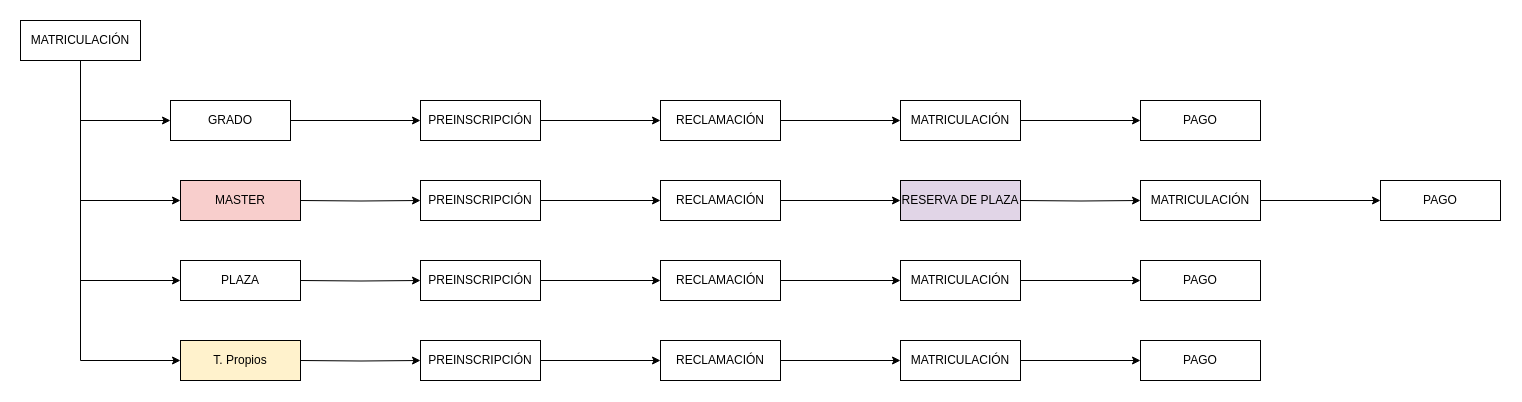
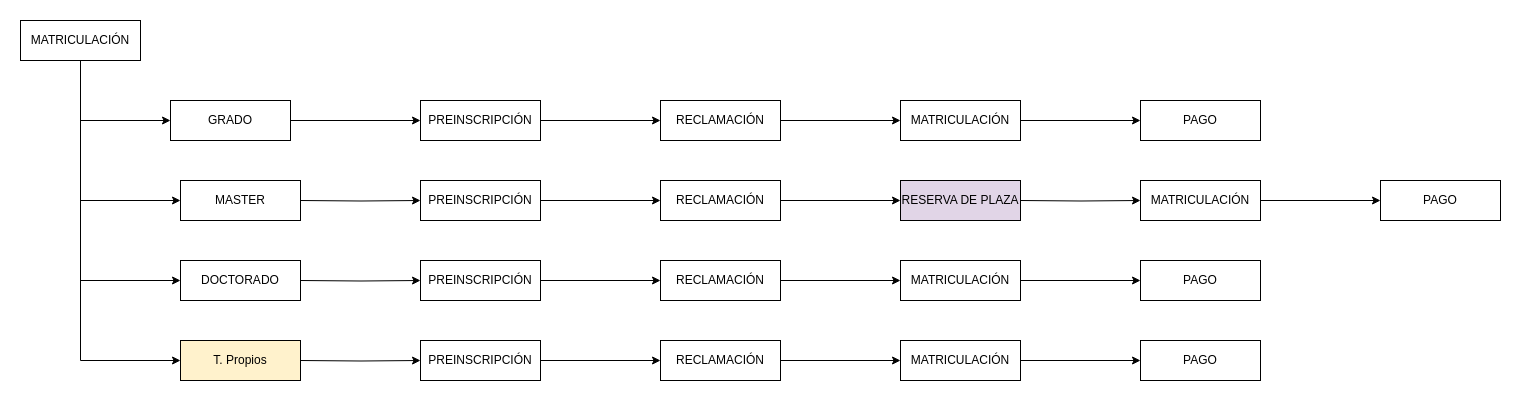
- <mxCell id="6" value="MASTER" style="rounded=0;whiteSpace=wrap;html=1;fillColor=#f8cecc;" vertex="1" parent="1"><mxGeometry x="180" y="180" width="120" height="40" as="geometry" /></mxCell>
+ <mxCell id="6" value="MASTER" style="rounded=0;whiteSpace=wrap;html=1;" vertex="1" parent="1"><mxGeometry x="180" y="180" width="120" height="40" as="geometry" /></mxCell>
- <mxCell id="5" value="PLAZA" style="rounded=0;whiteSpace=wrap;html=1;" vertex="1" parent="1"><mxGeometry x="180" y="260" width="120" height="40" as="geometry" /></mxCell>
+ <mxCell id="5" value="DOCTORADO" style="rounded=0;whiteSpace=wrap;html=1;" vertex="1" parent="1"><mxGeometry x="180" y="260" width="120" height="40" as="geometry" /></mxCell>
